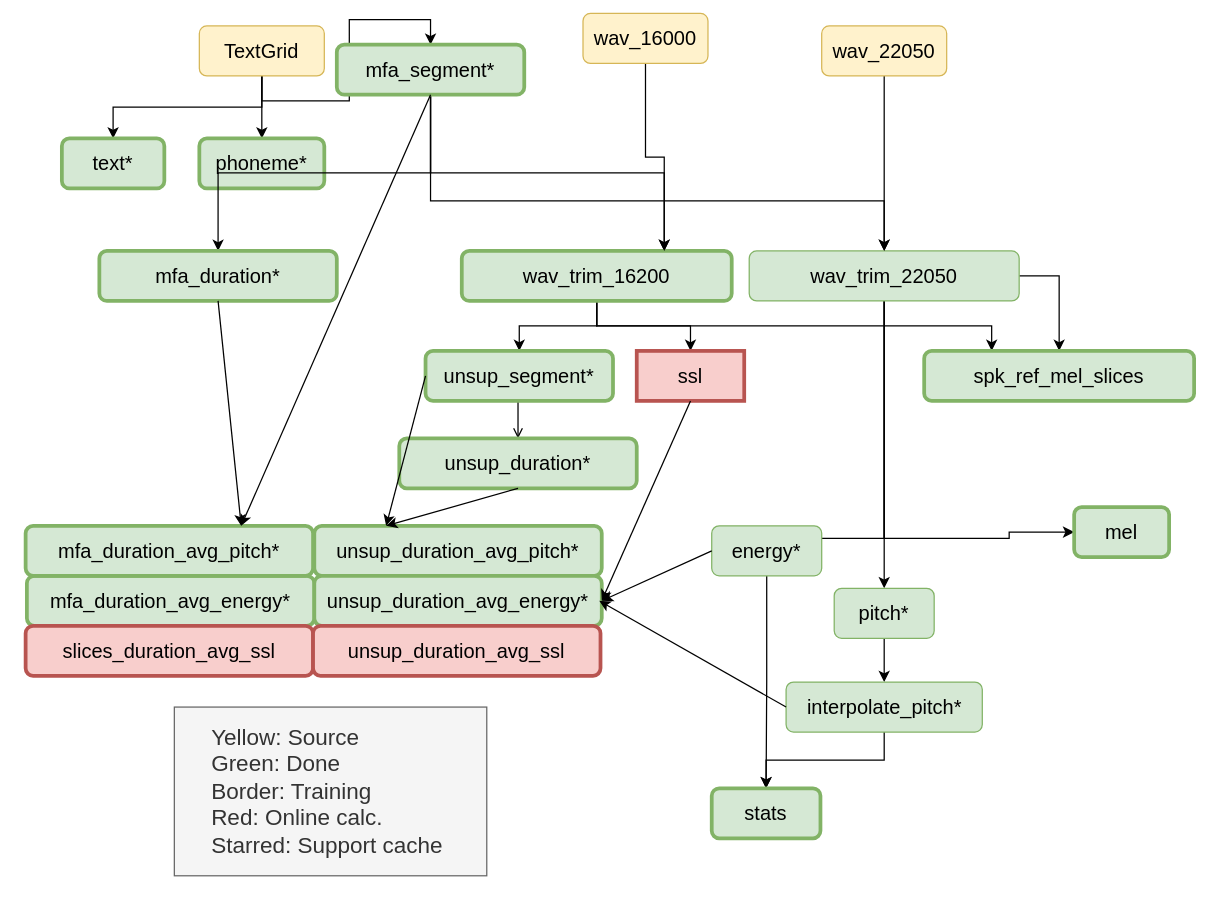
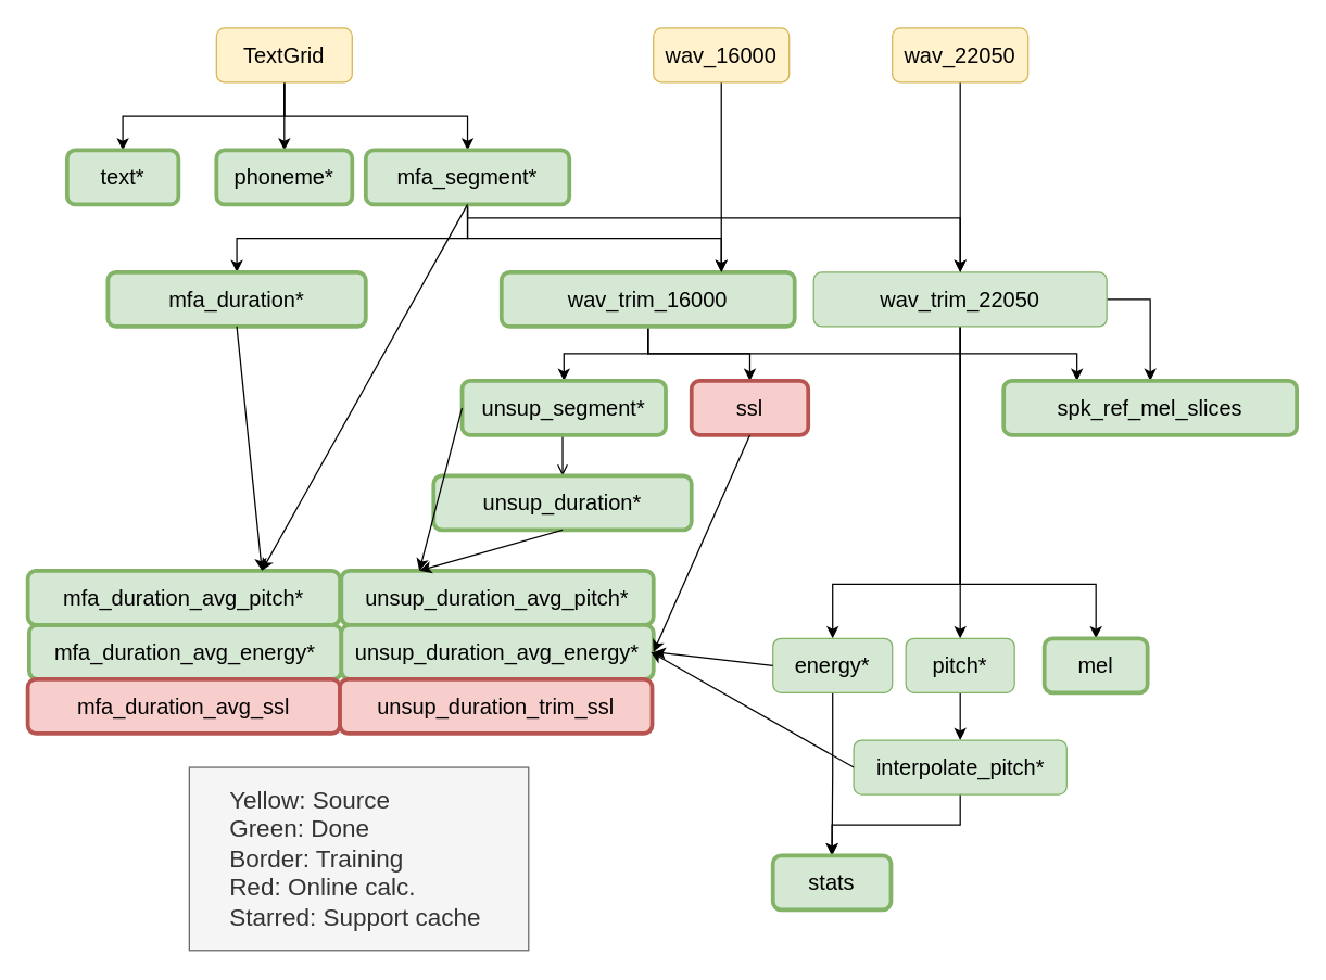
- <mxCell id="7" value="&lt;font style=&quot;font-size: 16px;&quot;&gt;wav_16000&lt;/font&gt;" style="rounded=1;whiteSpace=wrap;html=1;fillColor=#fff2cc;strokeColor=#d6b656;" parent="1" vertex="1"><mxGeometry x="466" y="10" width="100" height="40" as="geometry" /></mxCell>
+ <mxCell id="7" value="&lt;font style=&quot;font-size: 16px;&quot;&gt;wav_16000&lt;/font&gt;" style="rounded=1;whiteSpace=wrap;html=1;fillColor=#fff2cc;strokeColor=#d6b656;" parent="1" vertex="1"><mxGeometry x="481" y="20" width="100" height="40" as="geometry" /></mxCell>
- <mxCell id="23" value="&lt;font style=&quot;font-size: 16px;&quot;&gt;mfa_segment*&lt;/font&gt;" style="rounded=1;whiteSpace=wrap;html=1;fillColor=#d5e8d4;strokeColor=#82b366;strokeWidth=3;" parent="1" vertex="1"><mxGeometry x="269" y="35" width="150" height="40" as="geometry" /></mxCell>
+ <mxCell id="23" value="&lt;font style=&quot;font-size: 16px;&quot;&gt;mfa_segment*&lt;/font&gt;" style="rounded=1;whiteSpace=wrap;html=1;fillColor=#d5e8d4;strokeColor=#82b366;strokeWidth=3;" parent="1" vertex="1"><mxGeometry x="269" y="110" width="150" height="40" as="geometry" /></mxCell>
- <mxCell id="13" value="&lt;font style=&quot;font-size: 16px;&quot;&gt;wav_trim_16200&lt;/font&gt;" style="rounded=1;whiteSpace=wrap;html=1;fillColor=#d5e8d4;strokeColor=#82b366;strokeWidth=3;" parent="1" vertex="1"><mxGeometry x="369" y="200" width="216" height="40" as="geometry" /></mxCell>
+ <mxCell id="13" value="&lt;font style=&quot;font-size: 16px;&quot;&gt;wav_trim_16000&lt;/font&gt;" style="rounded=1;whiteSpace=wrap;html=1;fillColor=#d5e8d4;strokeColor=#82b366;strokeWidth=3;" parent="1" vertex="1"><mxGeometry x="369" y="200" width="216" height="40" as="geometry" /></mxCell>
- <mxCell id="38" value="&lt;span style=&quot;font-size: 16px;&quot;&gt;ssl&lt;/span&gt;" style="whiteSpace=wrap;html=1;strokeWidth=3;fillColor=#f8cecc;strokeColor=#b85450;rounded=0;" parent="1" vertex="1"><mxGeometry x="509" y="280" width="86" height="40" as="geometry" /></mxCell>
+ <mxCell id="38" value="&lt;span style=&quot;font-size: 16px;&quot;&gt;ssl&lt;/span&gt;" style="rounded=1;whiteSpace=wrap;html=1;strokeWidth=3;fillColor=#f8cecc;strokeColor=#b85450;" parent="1" vertex="1"><mxGeometry x="509" y="280" width="86" height="40" as="geometry" /></mxCell>
- <mxCell id="30" value="&lt;font style=&quot;font-size: 16px;&quot;&gt;mel&lt;/font&gt;" style="rounded=1;whiteSpace=wrap;html=1;fillColor=#d5e8d4;strokeColor=#82b366;strokeWidth=3;" parent="1" vertex="1"><mxGeometry x="859" y="405" width="76" height="40" as="geometry" /></mxCell>
+ <mxCell id="30" value="&lt;font style=&quot;font-size: 16px;&quot;&gt;mel&lt;/font&gt;" style="rounded=1;whiteSpace=wrap;html=1;fillColor=#d5e8d4;strokeColor=#82b366;strokeWidth=3;" parent="1" vertex="1"><mxGeometry x="769" y="470" width="76" height="40" as="geometry" /></mxCell>
- <mxCell id="27" value="&lt;font style=&quot;font-size: 16px;&quot;&gt;energy*&lt;/font&gt;" style="rounded=1;whiteSpace=wrap;html=1;fillColor=#d5e8d4;strokeColor=#82b366;" parent="1" vertex="1"><mxGeometry x="569" y="420" width="88" height="40" as="geometry" /></mxCell>
+ <mxCell id="27" value="&lt;font style=&quot;font-size: 16px;&quot;&gt;energy*&lt;/font&gt;" style="rounded=1;whiteSpace=wrap;html=1;fillColor=#d5e8d4;strokeColor=#82b366;" parent="1" vertex="1"><mxGeometry x="569" y="470" width="88" height="40" as="geometry" /></mxCell>
- <mxCell id="43" value="&lt;font style=&quot;font-size: 16px;&quot;&gt;slices_duration_avg_ssl&lt;/font&gt;" style="rounded=1;whiteSpace=wrap;html=1;strokeWidth=3;fillColor=#f8cecc;strokeColor=#b85450;" parent="1" vertex="1"><mxGeometry x="20" y="500" width="230" height="40" as="geometry" /></mxCell>
+ <mxCell id="43" value="&lt;font style=&quot;font-size: 16px;&quot;&gt;mfa_duration_avg_ssl&lt;/font&gt;" style="rounded=1;whiteSpace=wrap;html=1;strokeWidth=3;fillColor=#f8cecc;strokeColor=#b85450;" parent="1" vertex="1"><mxGeometry x="20" y="500" width="230" height="40" as="geometry" /></mxCell>
- <mxCell id="44" value="&lt;font style=&quot;font-size: 16px;&quot;&gt;unsup_duration_avg_ssl&lt;/font&gt;" style="rounded=1;whiteSpace=wrap;html=1;strokeWidth=3;fillColor=#f8cecc;strokeColor=#b85450;" parent="1" vertex="1"><mxGeometry x="250" y="500" width="230" height="40" as="geometry" /></mxCell>
+ <mxCell id="44" value="&lt;font style=&quot;font-size: 16px;&quot;&gt;unsup_duration_trim_ssl&lt;/font&gt;" style="rounded=1;whiteSpace=wrap;html=1;strokeWidth=3;fillColor=#f8cecc;strokeColor=#b85450;" parent="1" vertex="1"><mxGeometry x="250" y="500" width="230" height="40" as="geometry" /></mxCell>
